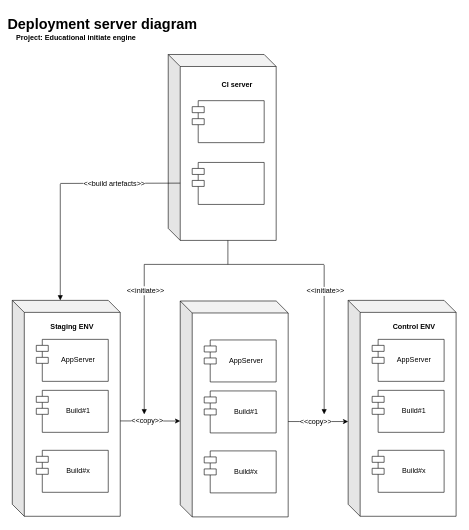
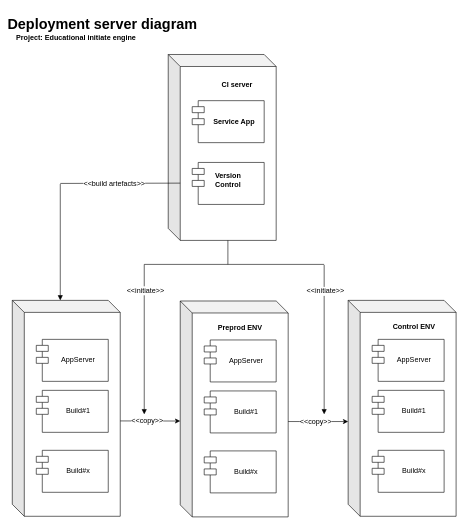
+ <mxCell id="7" value="&lt;b&gt;Service App&lt;/b&gt;" style="text;html=1;strokeColor=none;fillColor=none;align=center;verticalAlign=middle;whiteSpace=wrap;rounded=0;" vertex="1" parent="1"><mxGeometry x="350" y="187" width="80" height="30" as="geometry" /></mxCell>
+ <mxCell id="8" value="&lt;b&gt;Version Control&lt;/b&gt;" style="text;html=1;strokeColor=none;fillColor=none;align=center;verticalAlign=middle;whiteSpace=wrap;rounded=0;" vertex="1" parent="1"><mxGeometry x="345" y="280" width="70" height="40" as="geometry" /></mxCell>
- <mxCell id="13" value="&lt;b&gt;Staging ENV&lt;/b&gt;" style="text;html=1;strokeColor=none;fillColor=none;align=center;verticalAlign=middle;whiteSpace=wrap;rounded=0;" vertex="1" parent="1"><mxGeometry x="80" y="530" width="80" height="30" as="geometry" /></mxCell>
+ <mxCell id="21" value="&lt;b&gt;Preprod ENV&lt;/b&gt;" style="text;html=1;strokeColor=none;fillColor=none;align=center;verticalAlign=middle;whiteSpace=wrap;rounded=0;" vertex="1" parent="1"><mxGeometry x="360" y="531" width="80" height="30" as="geometry" /></mxCell>
